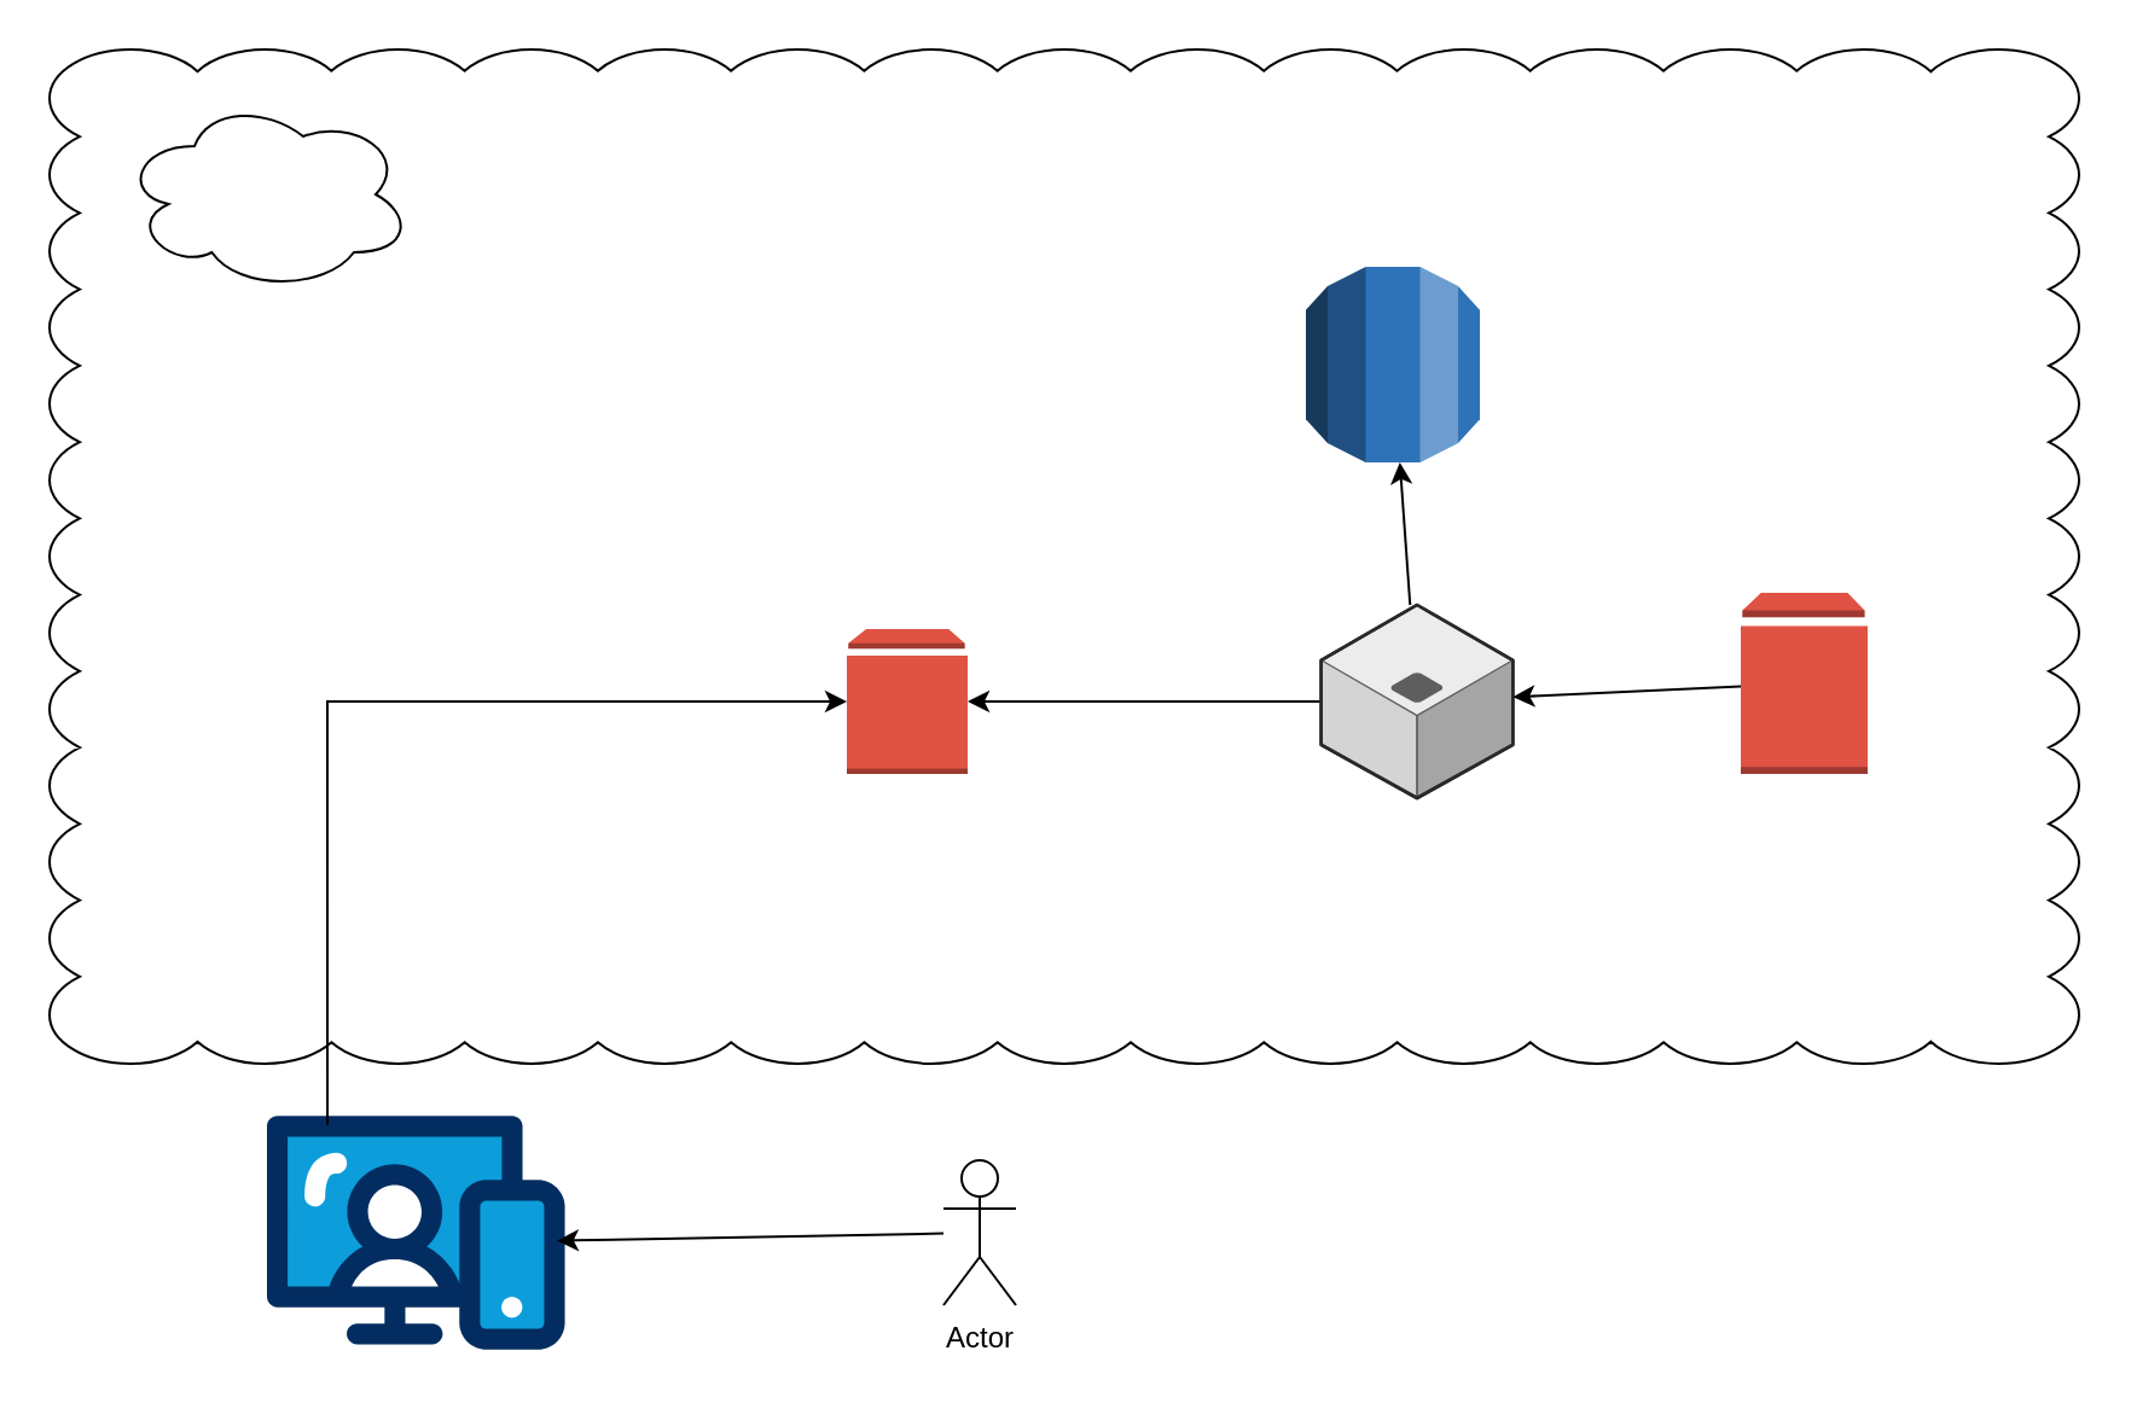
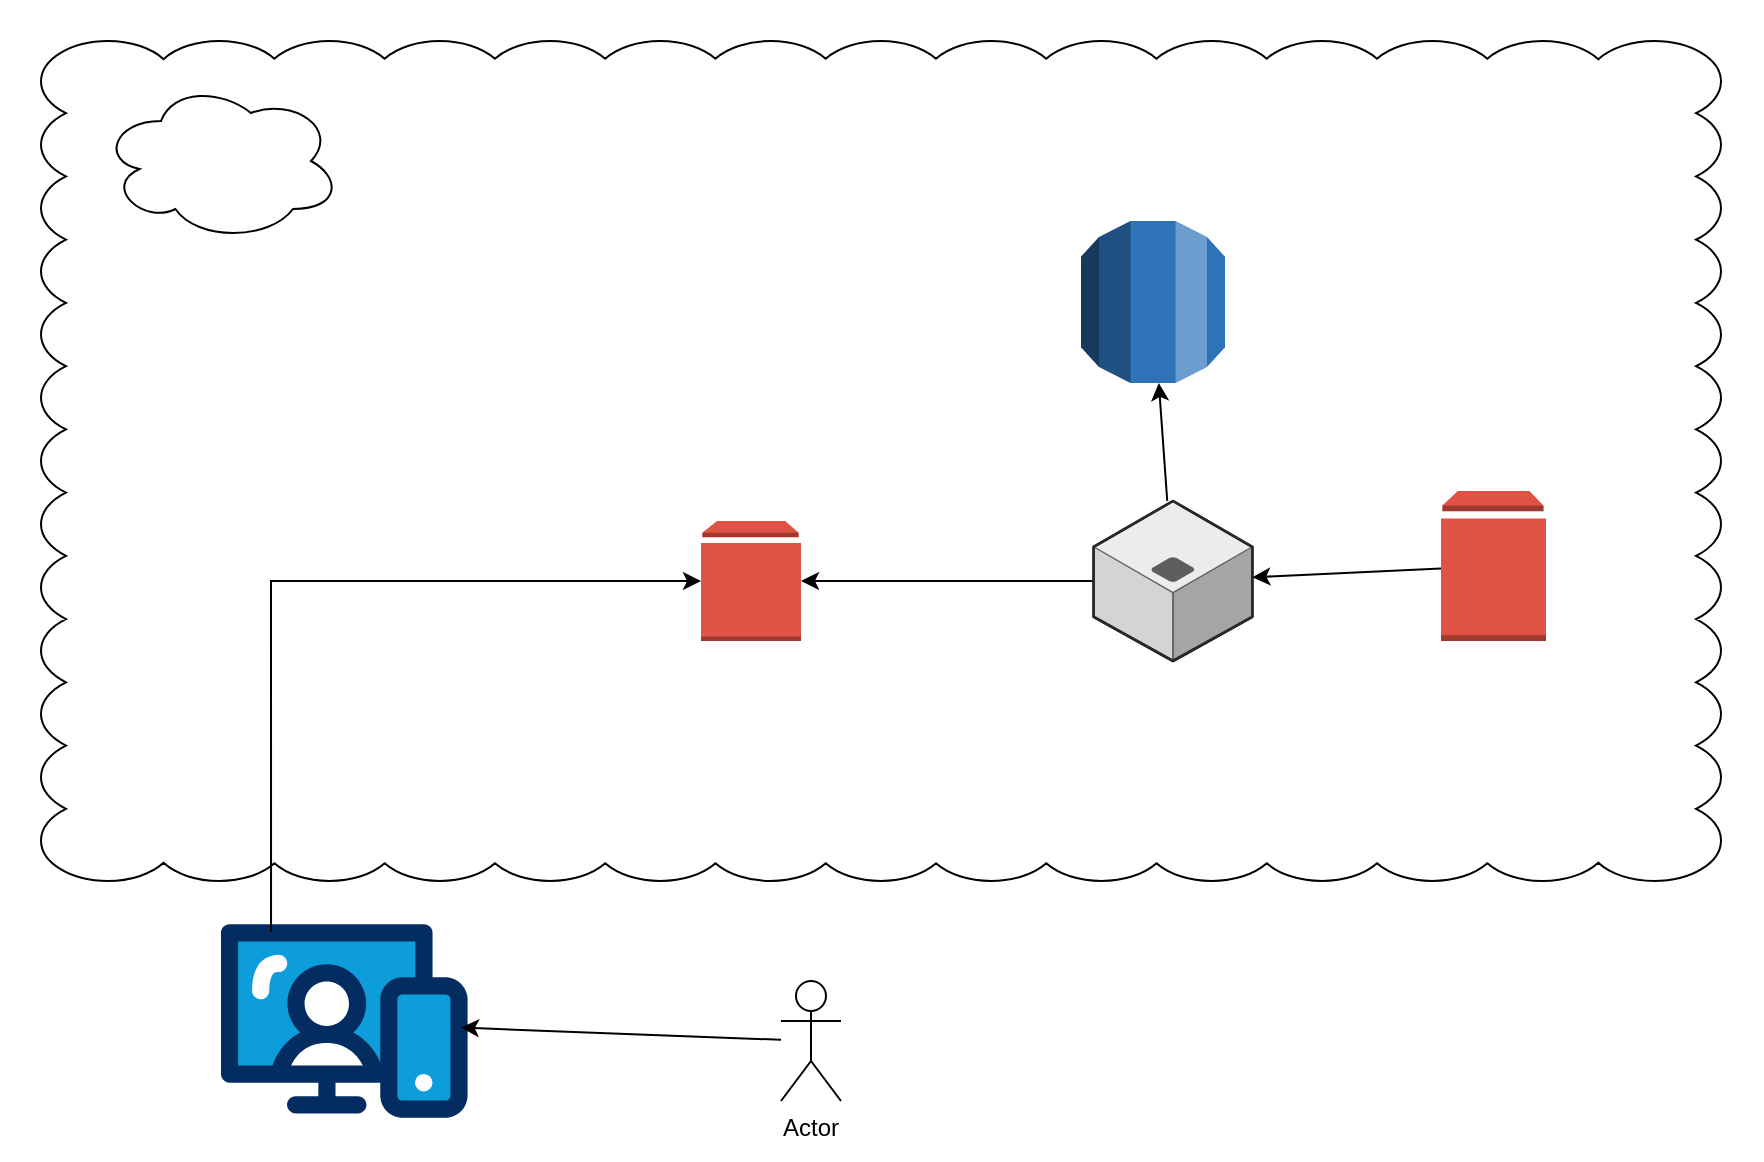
- <mxCell id="5" value="Actor" style="shape=umlActor;verticalLabelPosition=bottom;verticalAlign=top;html=1;outlineConnect=0;" vertex="1" parent="1"><mxGeometry x="390" y="480" width="30" height="60" as="geometry" /></mxCell>
+ <mxCell id="5" value="Actor" style="shape=umlActor;verticalLabelPosition=bottom;verticalAlign=top;html=1;outlineConnect=0;" vertex="1" parent="1"><mxGeometry x="390" y="490" width="30" height="60" as="geometry" /></mxCell>
